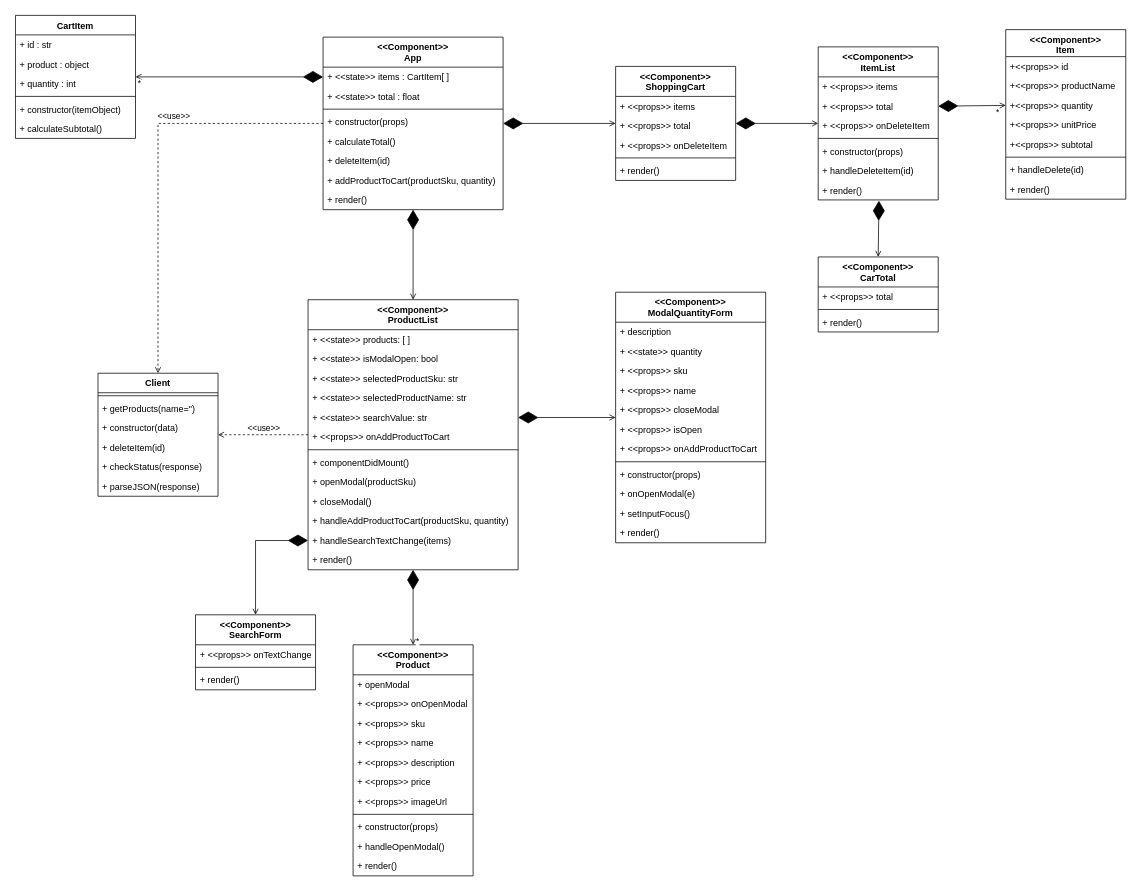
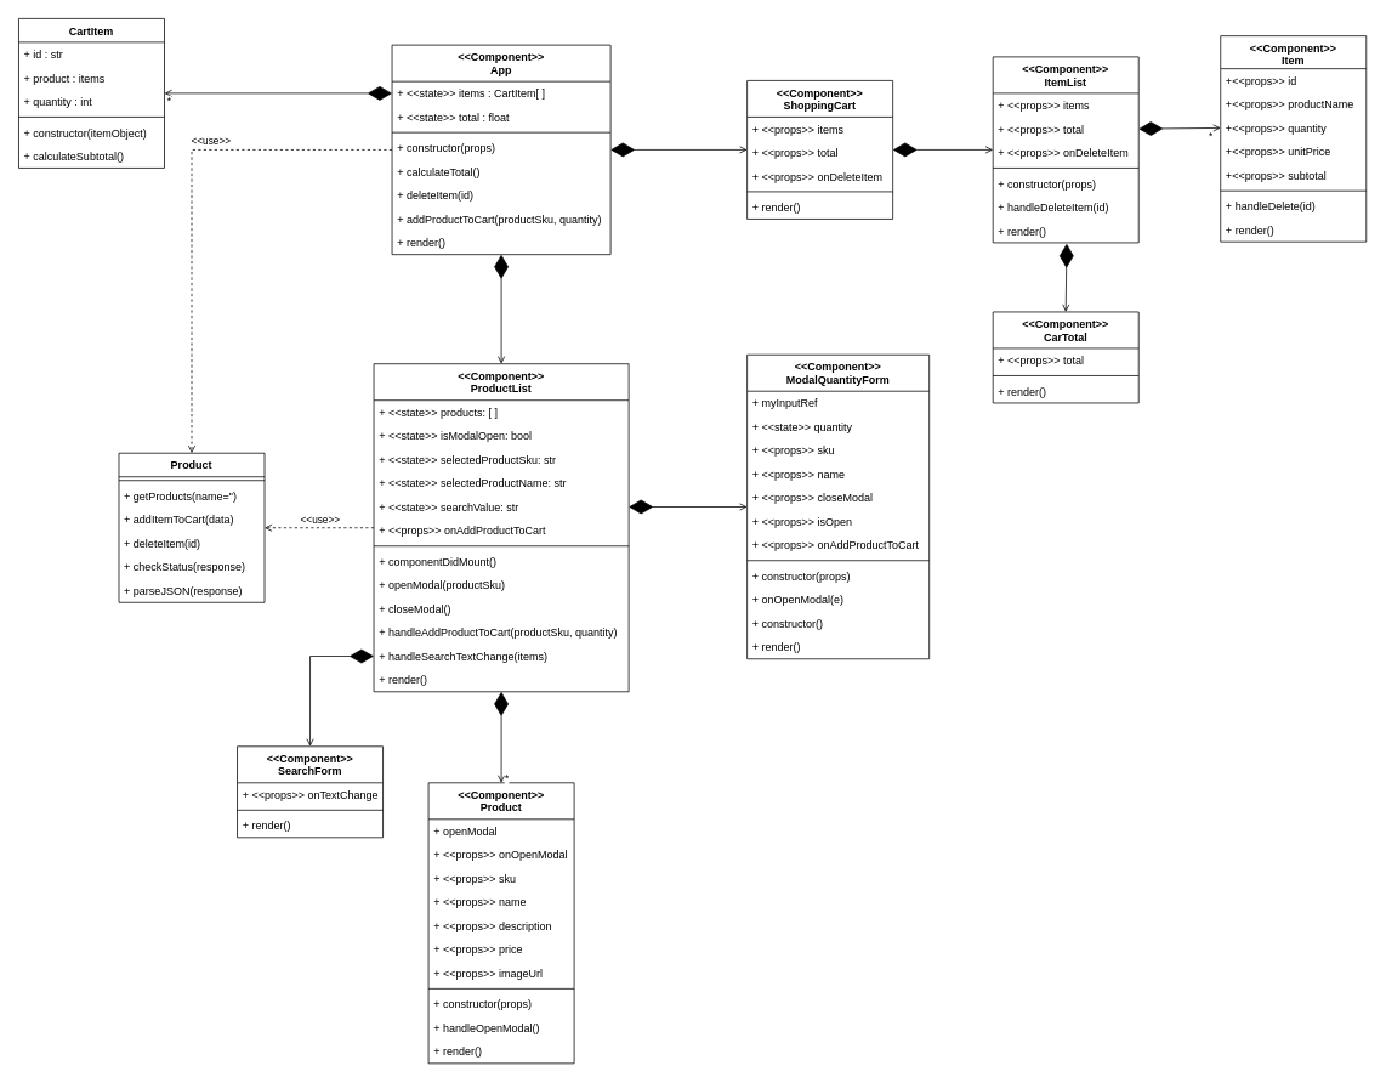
- <mxCell id="104" value="+ product : object" style="text;strokeColor=none;fillColor=none;align=left;verticalAlign=top;spacingLeft=4;spacingRight=4;overflow=hidden;rotatable=0;points=[[0,0.5],[1,0.5]];portConstraint=eastwest;" vertex="1" parent="102"><mxGeometry y="52" width="160" height="26" as="geometry" /></mxCell>
+ <mxCell id="104" value="+ product : items" style="text;strokeColor=none;fillColor=none;align=left;verticalAlign=top;spacingLeft=4;spacingRight=4;overflow=hidden;rotatable=0;points=[[0,0.5],[1,0.5]];portConstraint=eastwest;" vertex="1" parent="102"><mxGeometry y="52" width="160" height="26" as="geometry" /></mxCell>
- <mxCell id="44" value="+ description" style="text;strokeColor=none;fillColor=none;align=left;verticalAlign=top;spacingLeft=4;spacingRight=4;overflow=hidden;rotatable=0;points=[[0,0.5],[1,0.5]];portConstraint=eastwest;" vertex="1" parent="43"><mxGeometry y="40" width="200" height="26" as="geometry" /></mxCell>
+ <mxCell id="44" value="+ myInputRef" style="text;strokeColor=none;fillColor=none;align=left;verticalAlign=top;spacingLeft=4;spacingRight=4;overflow=hidden;rotatable=0;points=[[0,0.5],[1,0.5]];portConstraint=eastwest;" vertex="1" parent="43"><mxGeometry y="40" width="200" height="26" as="geometry" /></mxCell>
- <mxCell id="19" value="Client" style="swimlane;fontStyle=1;align=center;verticalAlign=top;childLayout=stackLayout;horizontal=1;startSize=26;horizontalStack=0;resizeParent=1;resizeParentMax=0;resizeLast=0;collapsible=1;marginBottom=0;" vertex="1" parent="1"><mxGeometry x="130" y="497" width="160" height="164" as="geometry" /></mxCell>
+ <mxCell id="19" value="Product" style="swimlane;fontStyle=1;align=center;verticalAlign=top;childLayout=stackLayout;horizontal=1;startSize=26;horizontalStack=0;resizeParent=1;resizeParentMax=0;resizeLast=0;collapsible=1;marginBottom=0;" vertex="1" parent="1"><mxGeometry x="130" y="497" width="160" height="164" as="geometry" /></mxCell>
- <mxCell id="22" value="+ constructor(data)" style="text;strokeColor=none;fillColor=none;align=left;verticalAlign=top;spacingLeft=4;spacingRight=4;overflow=hidden;rotatable=0;points=[[0,0.5],[1,0.5]];portConstraint=eastwest;" vertex="1" parent="19"><mxGeometry y="60" width="160" height="26" as="geometry" /></mxCell>
+ <mxCell id="22" value="+ addItemToCart(data)" style="text;strokeColor=none;fillColor=none;align=left;verticalAlign=top;spacingLeft=4;spacingRight=4;overflow=hidden;rotatable=0;points=[[0,0.5],[1,0.5]];portConstraint=eastwest;" vertex="1" parent="19"><mxGeometry y="60" width="160" height="26" as="geometry" /></mxCell>
- <mxCell id="54" value="+ setInputFocus()" style="text;strokeColor=none;fillColor=none;align=left;verticalAlign=top;spacingLeft=4;spacingRight=4;overflow=hidden;rotatable=0;points=[[0,0.5],[1,0.5]];portConstraint=eastwest;" vertex="1" parent="43"><mxGeometry y="282" width="200" height="26" as="geometry" /></mxCell>
+ <mxCell id="54" value="+ constructor()" style="text;strokeColor=none;fillColor=none;align=left;verticalAlign=top;spacingLeft=4;spacingRight=4;overflow=hidden;rotatable=0;points=[[0,0.5],[1,0.5]];portConstraint=eastwest;" vertex="1" parent="43"><mxGeometry y="282" width="200" height="26" as="geometry" /></mxCell>
